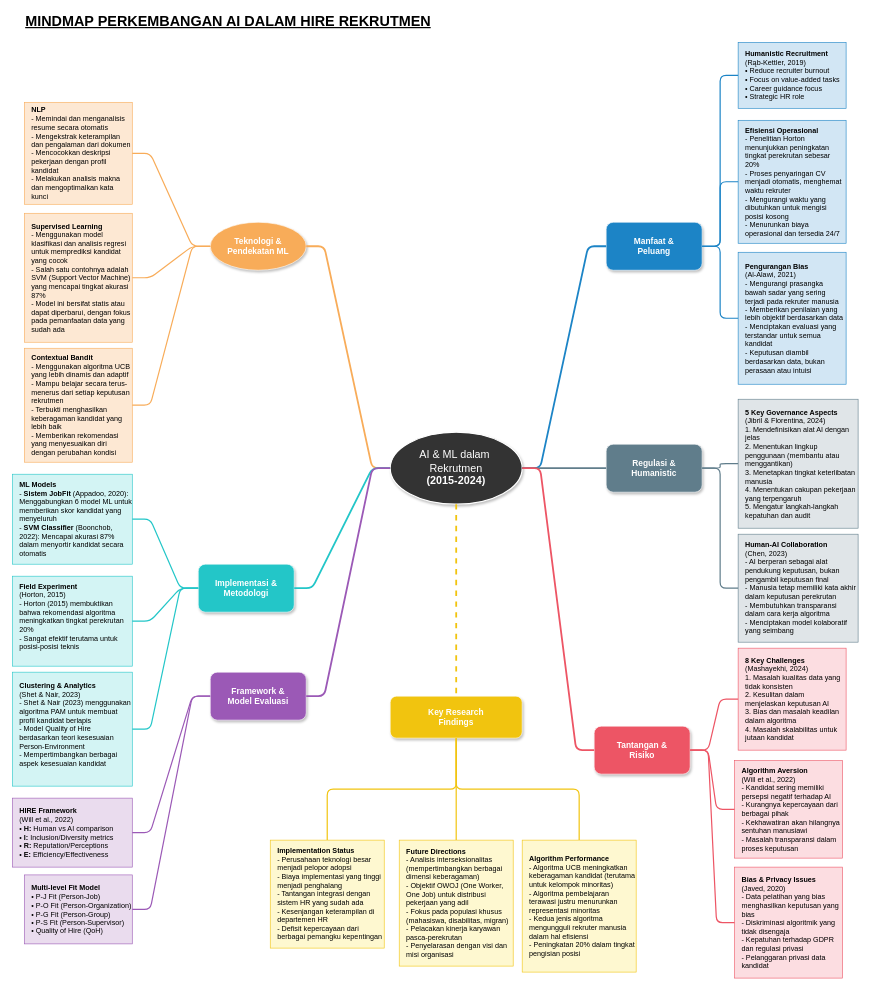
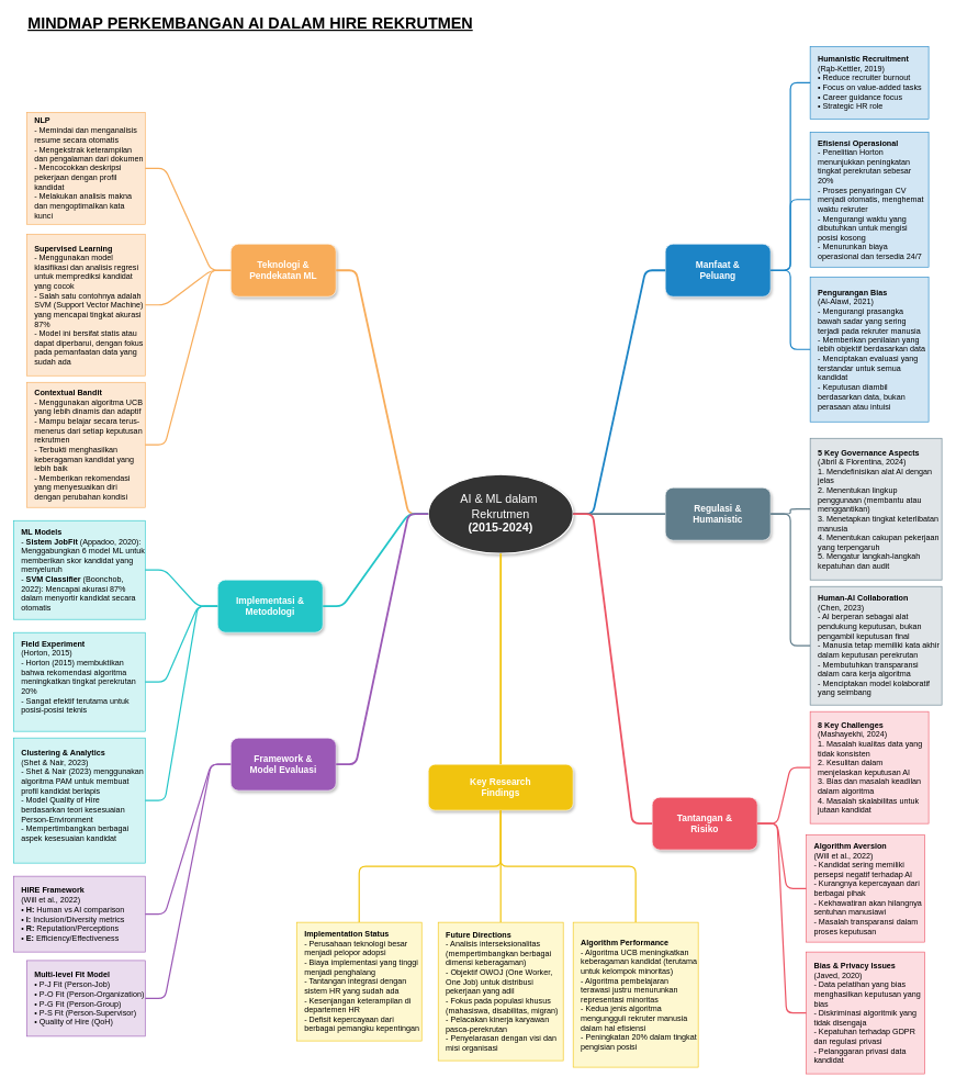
- <mxCell id="3" value="&lt;b&gt;Teknologi &amp;amp;&lt;br&gt;Pendekatan ML&lt;/b&gt;" style="ellipse;whiteSpace=wrap;html=1;fillColor=#F8AC59;strokeColor=#ffffff;fontFamily=Arial;fontSize=14;fontColor=#FFFFFF;shadow=1;" vertex="1" parent="1"><mxGeometry x="350" y="370" width="160" height="80" as="geometry" /></mxCell>
+ <mxCell id="3" value="&lt;b&gt;Teknologi &amp;amp;&lt;br&gt;Pendekatan ML&lt;/b&gt;" style="rounded=1;whiteSpace=wrap;html=1;fillColor=#F8AC59;strokeColor=#ffffff;fontFamily=Arial;fontSize=14;fontColor=#FFFFFF;shadow=1;" vertex="1" parent="1"><mxGeometry x="350" y="370" width="160" height="80" as="geometry" /></mxCell>
- <mxCell id="19" value="&lt;b&gt;Implementasi &amp;amp;&lt;br&gt;Metodologi&lt;/b&gt;" style="rounded=1;whiteSpace=wrap;html=1;fillColor=#23C6C8;strokeColor=#ffffff;fontFamily=Arial;fontSize=14;fontColor=#FFFFFF;shadow=1;" vertex="1" parent="1"><mxGeometry x="330" y="940" width="160" height="80" as="geometry" /></mxCell>
+ <mxCell id="19" value="&lt;b&gt;Implementasi &amp;amp;&lt;br&gt;Metodologi&lt;/b&gt;" style="rounded=1;whiteSpace=wrap;html=1;fillColor=#23C6C8;strokeColor=#ffffff;fontFamily=Arial;fontSize=14;fontColor=#FFFFFF;shadow=1;" vertex="1" parent="1"><mxGeometry x="330" y="880" width="160" height="80" as="geometry" /></mxCell>
- <mxCell id="48" style="edgeStyle=orthogonalEdgeStyle;endArrow=none;html=1;strokeWidth=3;strokeColor=#F1C40F;rounded=1;dashed=1;" edge="1" parent="1" source="2" target="47"><mxGeometry relative="1" as="geometry" /></mxCell>
+ <mxCell id="48" style="edgeStyle=orthogonalEdgeStyle;endArrow=none;html=1;strokeWidth=3;strokeColor=#F1C40F;rounded=1;" edge="1" parent="1" source="2" target="47"><mxGeometry relative="1" as="geometry" /></mxCell>
